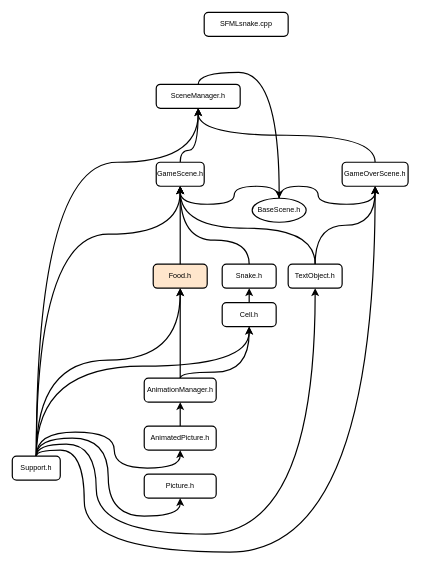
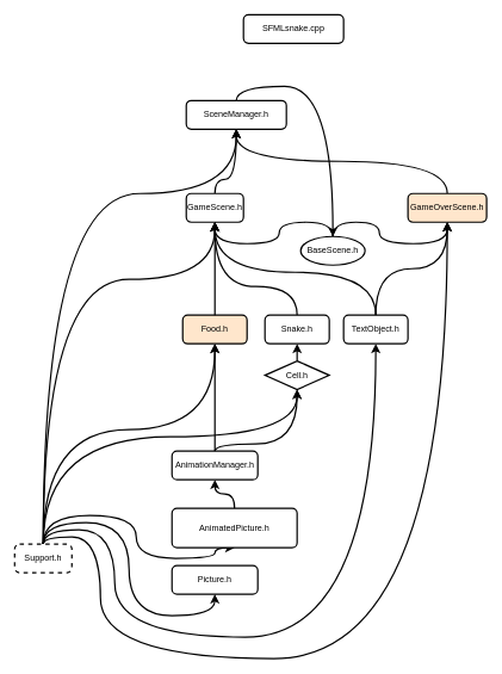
- <mxCell id="17" value="GameOverScene.h" style="rounded=1;whiteSpace=wrap;html=1;absoluteArcSize=1;arcSize=14;strokeWidth=2;" parent="1" vertex="1"><mxGeometry x="570" y="270" width="110" height="40" as="geometry" /></mxCell>
+ <mxCell id="17" value="GameOverScene.h" style="rounded=1;whiteSpace=wrap;html=1;absoluteArcSize=1;arcSize=14;strokeWidth=2;fillColor=#ffe6cc;" parent="1" vertex="1"><mxGeometry x="570" y="270" width="110" height="40" as="geometry" /></mxCell>
- <mxCell id="29" value="Cell.h" style="rounded=1;whiteSpace=wrap;html=1;absoluteArcSize=1;arcSize=14;strokeWidth=2;" parent="1" vertex="1"><mxGeometry x="370" y="504" width="90" height="40" as="geometry" /></mxCell>
+ <mxCell id="29" value="Cell.h" style="rhombus;whiteSpace=wrap;html=1;absoluteArcSize=1;arcSize=14;strokeWidth=2;" parent="1" vertex="1"><mxGeometry x="370" y="504" width="90" height="40" as="geometry" /></mxCell>
- <mxCell id="34" value="AnimatedPicture.h" style="rounded=1;whiteSpace=wrap;html=1;absoluteArcSize=1;arcSize=14;strokeWidth=2;" parent="1" vertex="1"><mxGeometry x="240" y="710" width="120" height="40" as="geometry" /></mxCell>
+ <mxCell id="34" value="AnimatedPicture.h" style="rounded=1;whiteSpace=wrap;html=1;absoluteArcSize=1;arcSize=14;strokeWidth=2;" parent="1" vertex="1"><mxGeometry x="240" y="710" width="175" height="55" as="geometry" /></mxCell>
- <mxCell id="13" value="Support.h" style="rounded=1;whiteSpace=wrap;html=1;absoluteArcSize=1;arcSize=14;strokeWidth=2;" parent="1" vertex="1"><mxGeometry x="20" y="760" width="80" height="40" as="geometry" /></mxCell>
+ <mxCell id="13" value="Support.h" style="rounded=1;whiteSpace=wrap;html=1;absoluteArcSize=1;arcSize=14;strokeWidth=2;dashed=1;" parent="1" vertex="1"><mxGeometry x="20" y="760" width="80" height="40" as="geometry" /></mxCell>
